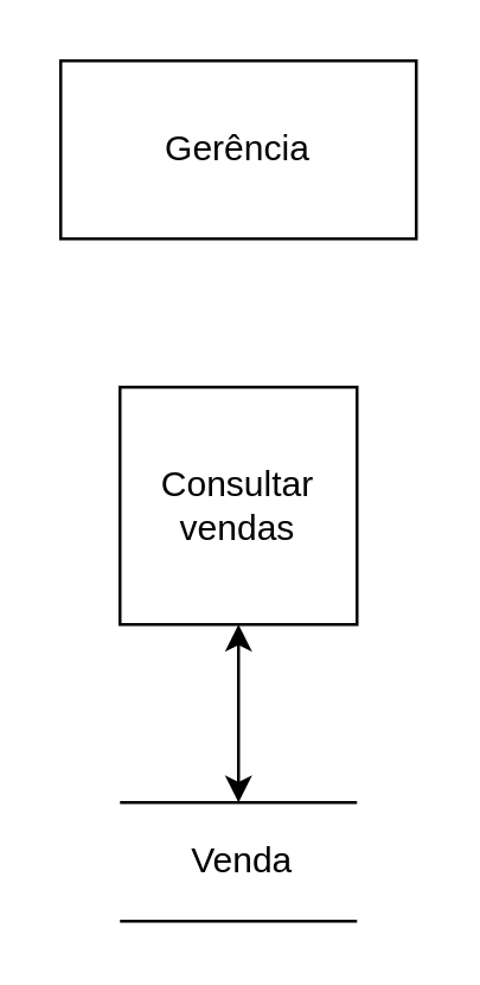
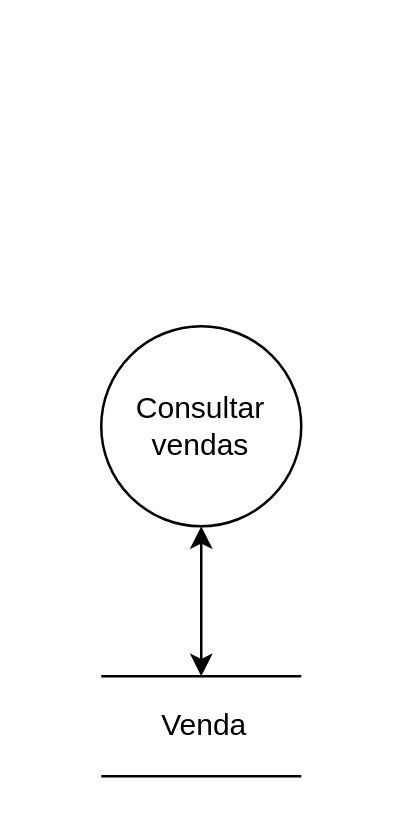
- <mxCell id="3" value="Gerência" style="rounded=0;whiteSpace=wrap;html=1;" vertex="1" parent="1"><mxGeometry x="20" y="20" width="120" height="60" as="geometry" /></mxCell>
- <mxCell id="2" value="Consultar vendas" style="whiteSpace=wrap;html=1;aspect=fixed;rounded=0;" vertex="1" parent="1"><mxGeometry x="40" y="130" width="80" height="80" as="geometry" /></mxCell>
+ <mxCell id="2" value="Consultar vendas" style="ellipse;whiteSpace=wrap;html=1;aspect=fixed;" vertex="1" parent="1"><mxGeometry x="40" y="130" width="80" height="80" as="geometry" /></mxCell>
